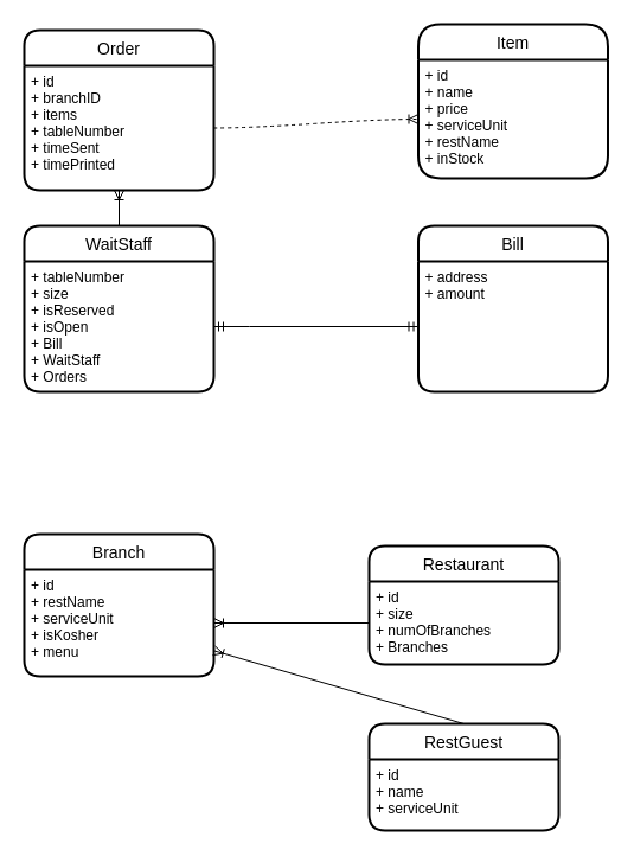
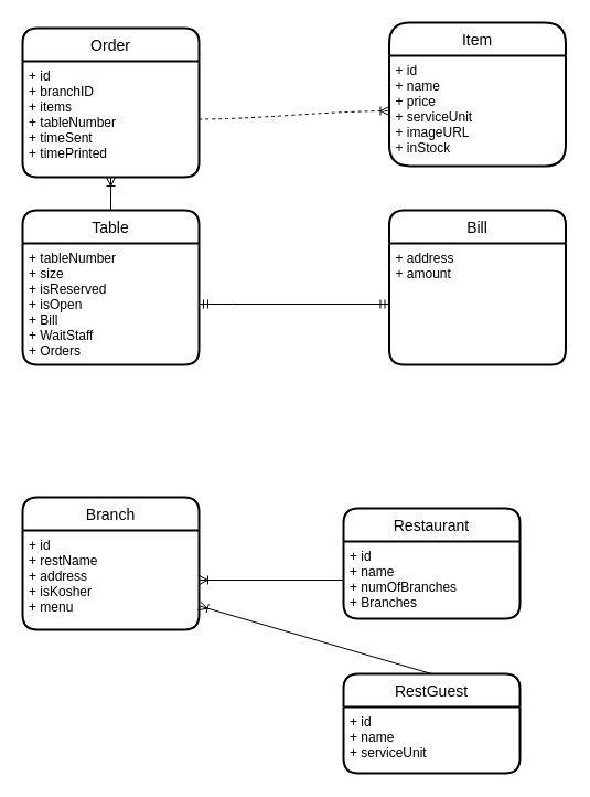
- <mxCell id="5" value="+ id&#10;+ name&#10;+ price&#10;+ serviceUnit &#10;+ restName&#10;+ inStock" style="align=left;strokeColor=none;fillColor=none;spacingLeft=4;fontSize=12;verticalAlign=top;resizable=0;rotatable=0;part=1;" vertex="1" parent="4"><mxGeometry y="30" width="160" height="100" as="geometry" /></mxCell>
+ <mxCell id="5" value="+ id&#10;+ name&#10;+ price&#10;+ serviceUnit &#10;+ imageURL&#10;+ inStock" style="align=left;strokeColor=none;fillColor=none;spacingLeft=4;fontSize=12;verticalAlign=top;resizable=0;rotatable=0;part=1;" vertex="1" parent="4"><mxGeometry y="30" width="160" height="100" as="geometry" /></mxCell>
- <mxCell id="7" value="WaitStaff" style="swimlane;childLayout=stackLayout;horizontal=1;startSize=30;horizontalStack=0;rounded=1;fontSize=14;fontStyle=0;strokeWidth=2;resizeParent=0;resizeLast=1;shadow=0;dashed=0;align=center;" vertex="1" parent="1"><mxGeometry x="20" y="190" width="160" height="140" as="geometry" /></mxCell>
+ <mxCell id="7" value="Table" style="swimlane;childLayout=stackLayout;horizontal=1;startSize=30;horizontalStack=0;rounded=1;fontSize=14;fontStyle=0;strokeWidth=2;resizeParent=0;resizeLast=1;shadow=0;dashed=0;align=center;" vertex="1" parent="1"><mxGeometry x="20" y="190" width="160" height="140" as="geometry" /></mxCell>
- <mxCell id="16" value="+ id&#10;+ restName&#10;+ serviceUnit&#10;+ isKosher&#10;+ menu" style="align=left;strokeColor=none;fillColor=none;spacingLeft=4;fontSize=12;verticalAlign=top;resizable=0;rotatable=0;part=1;" vertex="1" parent="15"><mxGeometry y="30" width="160" height="90" as="geometry" /></mxCell>
+ <mxCell id="16" value="+ id&#10;+ restName&#10;+ address&#10;+ isKosher&#10;+ menu" style="align=left;strokeColor=none;fillColor=none;spacingLeft=4;fontSize=12;verticalAlign=top;resizable=0;rotatable=0;part=1;" vertex="1" parent="15"><mxGeometry y="30" width="160" height="90" as="geometry" /></mxCell>
- <mxCell id="14" value="+ id&#10;+ size&#10;+ numOfBranches&#10;+ Branches" style="align=left;strokeColor=none;fillColor=none;spacingLeft=4;fontSize=12;verticalAlign=top;resizable=0;rotatable=0;part=1;" vertex="1" parent="13"><mxGeometry y="30" width="160" height="70" as="geometry" /></mxCell>
+ <mxCell id="14" value="+ id&#10;+ name&#10;+ numOfBranches&#10;+ Branches" style="align=left;strokeColor=none;fillColor=none;spacingLeft=4;fontSize=12;verticalAlign=top;resizable=0;rotatable=0;part=1;" vertex="1" parent="13"><mxGeometry y="30" width="160" height="70" as="geometry" /></mxCell>
